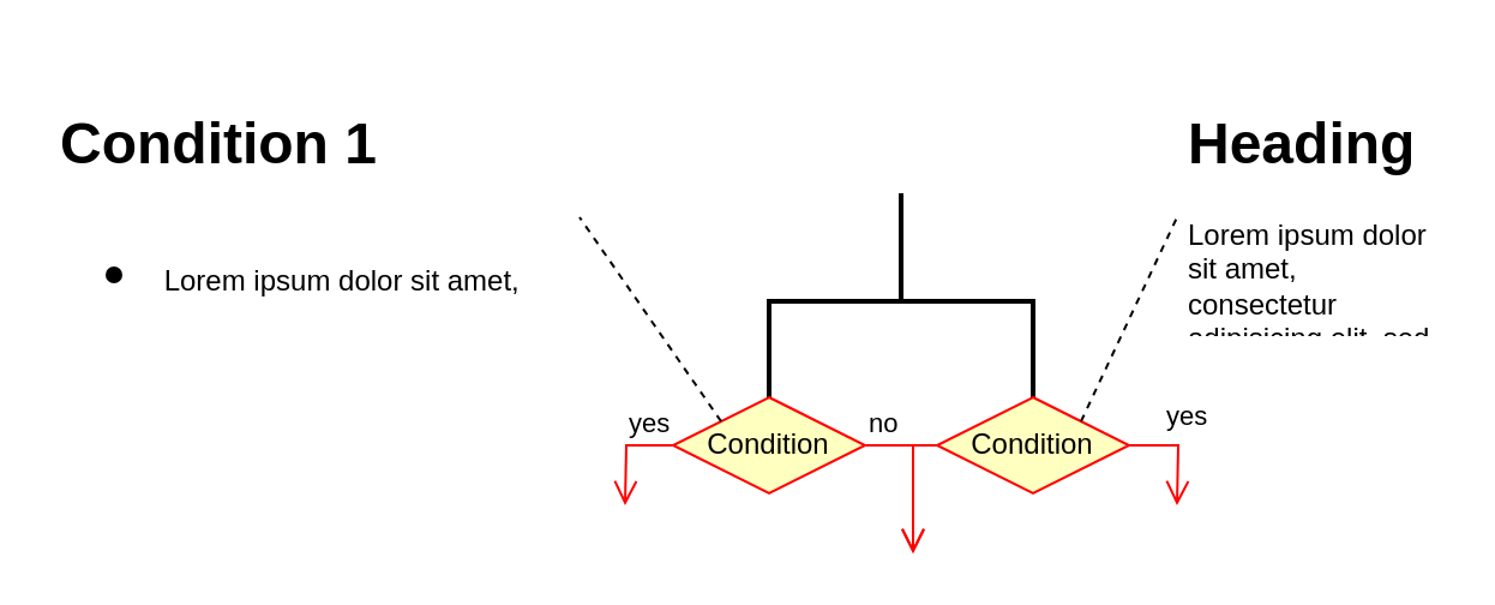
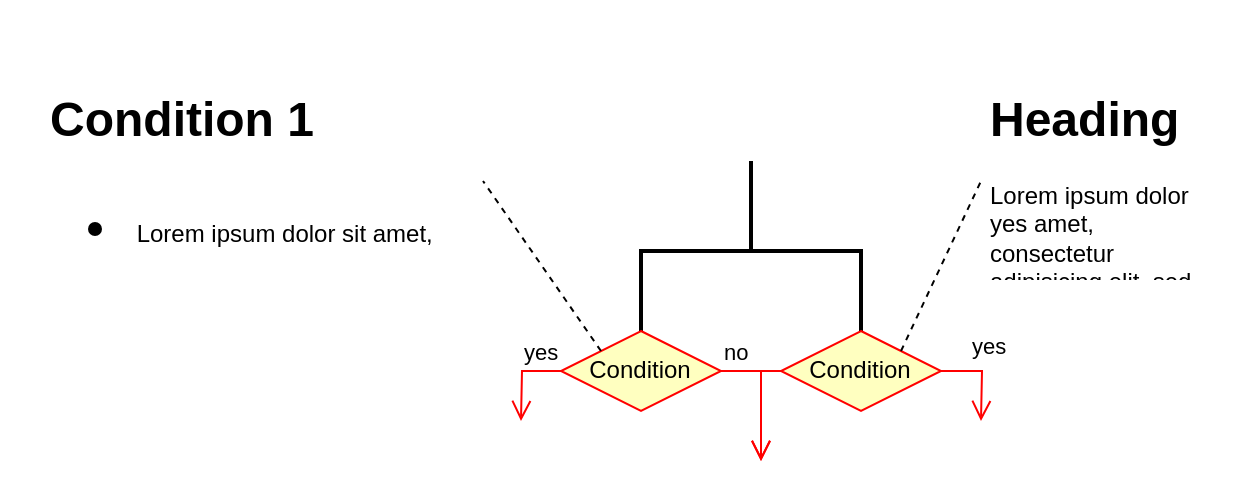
- <mxCell id="13" value="&lt;h1&gt;Heading&lt;/h1&gt;&lt;p&gt;Lorem ipsum dolor sit amet, consectetur adipisicing elit, sed do eiusmod tempor incididunt ut labore et dolore magna aliqua.&lt;/p&gt;" style="text;html=1;strokeColor=none;fillColor=none;spacing=5;spacingTop=-20;whiteSpace=wrap;overflow=hidden;rounded=0;" vertex="1" parent="1"><mxGeometry x="490" y="40" width="111" height="100" as="geometry" /></mxCell>
+ <mxCell id="13" value="&lt;h1&gt;Heading&lt;/h1&gt;&lt;p&gt;Lorem ipsum dolor yes amet, consectetur adipisicing elit, sed do eiusmod tempor incididunt ut labore et dolore magna aliqua.&lt;/p&gt;" style="text;html=1;strokeColor=none;fillColor=none;spacing=5;spacingTop=-20;whiteSpace=wrap;overflow=hidden;rounded=0;" vertex="1" parent="1"><mxGeometry x="490" y="40" width="111" height="100" as="geometry" /></mxCell>
